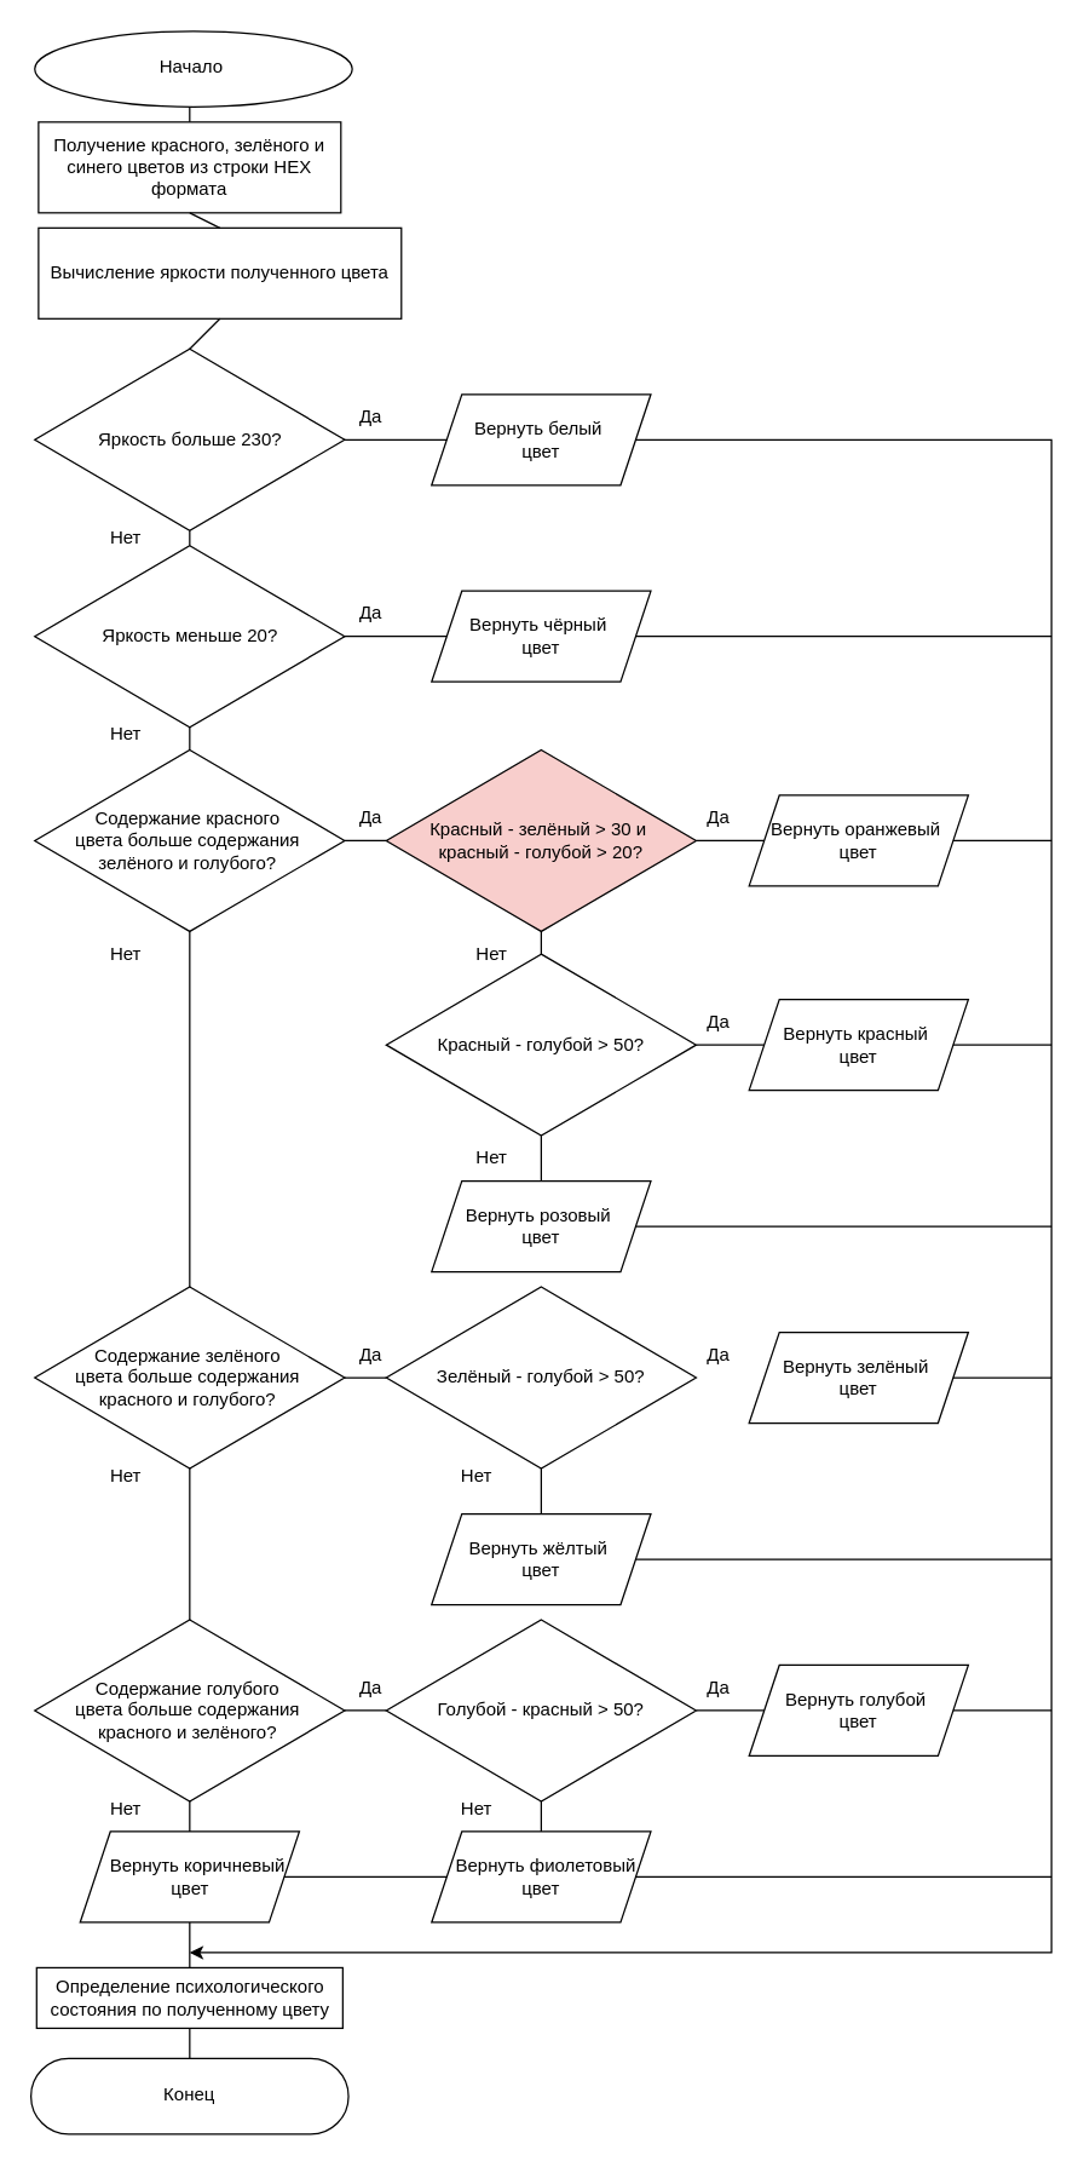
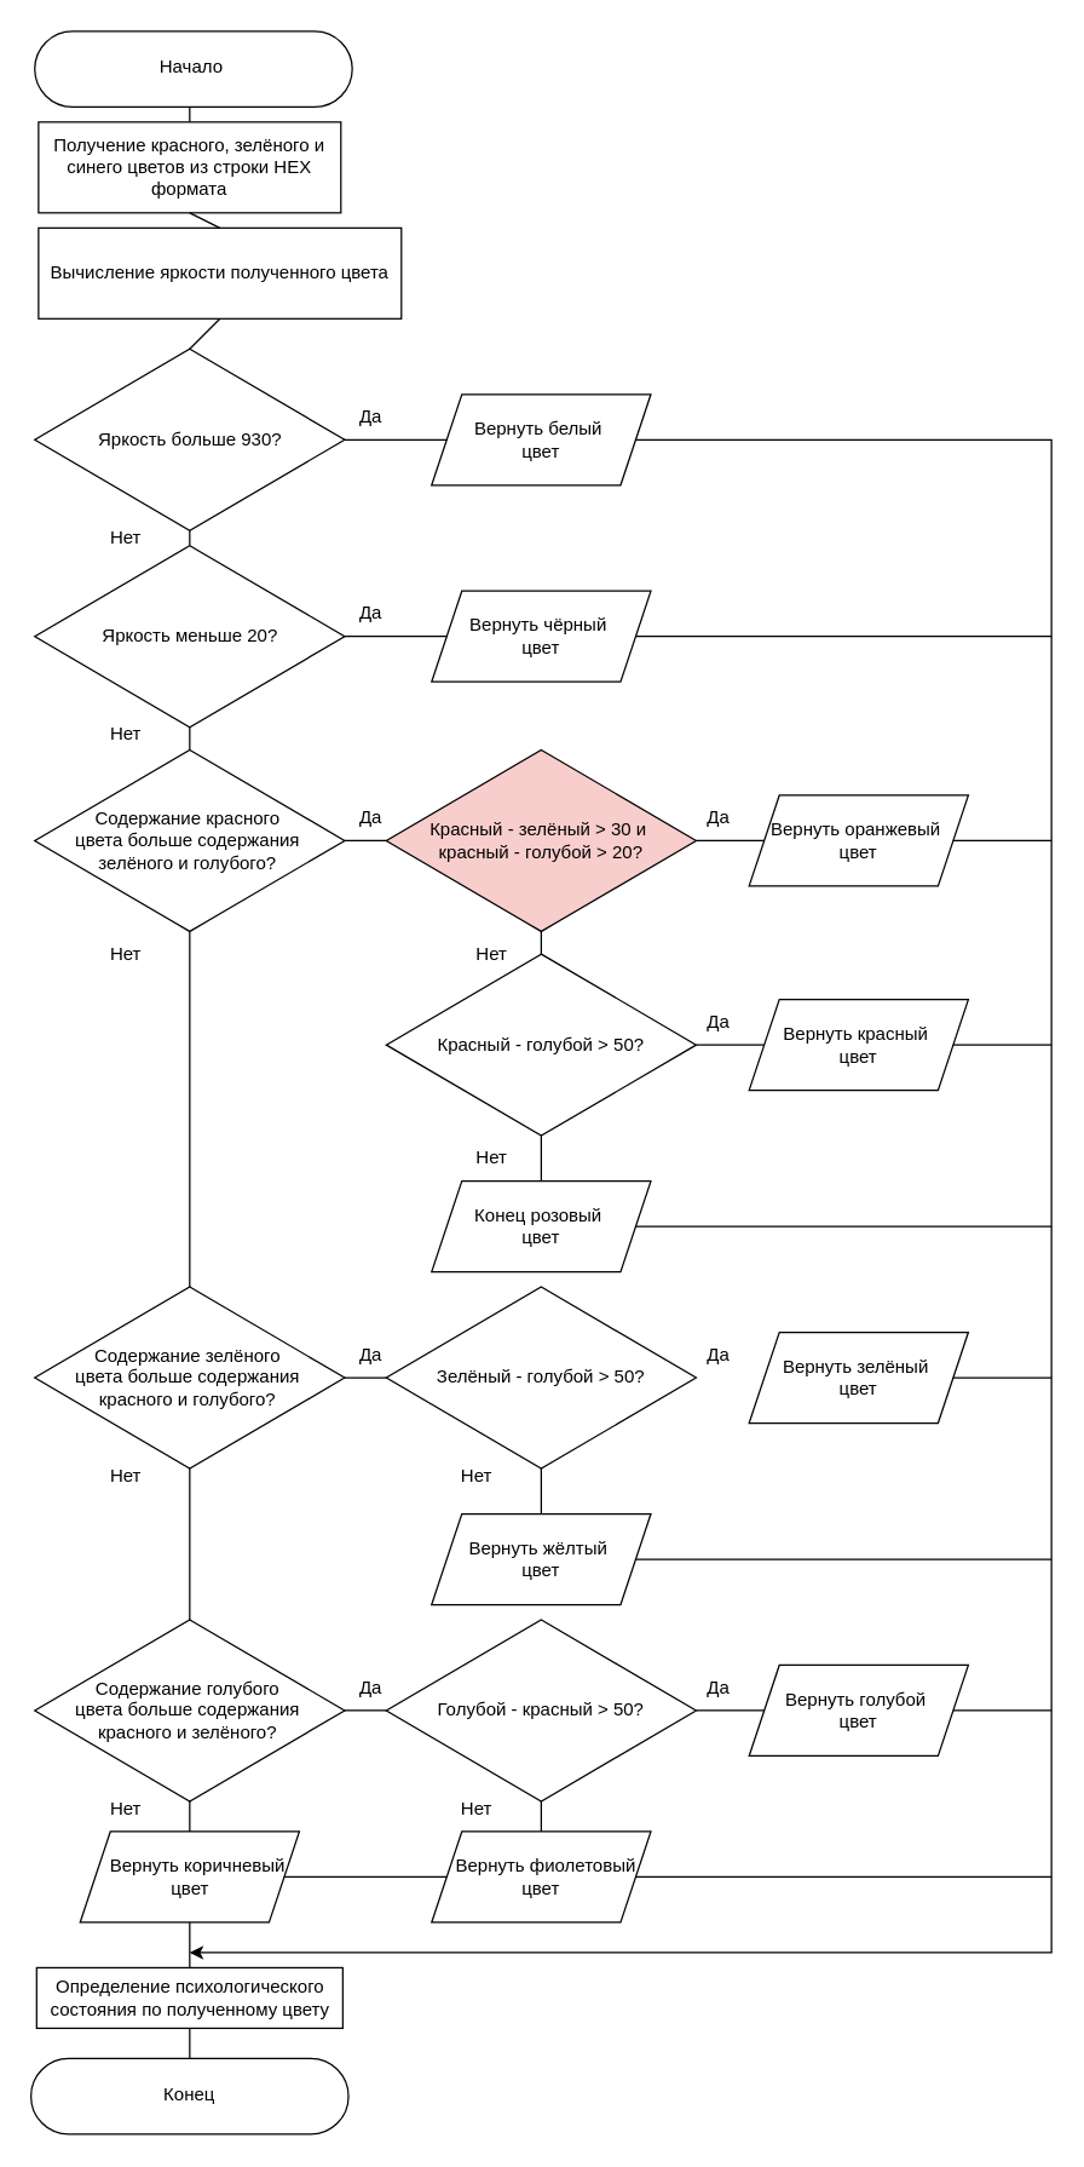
- <mxCell id="73" value="&lt;div style=&quot;&quot;&gt;&amp;nbsp; &amp;nbsp; &amp;nbsp; &amp;nbsp; Начало&lt;/div&gt;" style="ellipse;html=1;align=center;verticalAlign=top;absoluteArcSize=1;arcSize=50;dashed=0;spacingTop=10;spacingRight=30;whiteSpace=wrap;" parent="1" vertex="1"><mxGeometry x="22.5" y="20" width="210" height="50" as="geometry" /></mxCell>
+ <mxCell id="73" value="&lt;div style=&quot;&quot;&gt;&amp;nbsp; &amp;nbsp; &amp;nbsp; &amp;nbsp; Начало&lt;/div&gt;" style="html=1;align=center;verticalAlign=top;rounded=1;absoluteArcSize=1;arcSize=50;dashed=0;spacingTop=10;spacingRight=30;whiteSpace=wrap;" parent="1" vertex="1"><mxGeometry x="22.5" y="20" width="210" height="50" as="geometry" /></mxCell>
- <mxCell id="35" value="Яркость больше 230?" style="rhombus;whiteSpace=wrap;html=1;" parent="1" vertex="1"><mxGeometry x="22.5" y="230" width="205" height="120" as="geometry" /></mxCell>
+ <mxCell id="35" value="Яркость больше 930?" style="rhombus;whiteSpace=wrap;html=1;" parent="1" vertex="1"><mxGeometry x="22.5" y="230" width="205" height="120" as="geometry" /></mxCell>
- <mxCell id="11" value="Вернуть розовый&amp;nbsp;&lt;div&gt;цвет&lt;/div&gt;" style="shape=parallelogram;perimeter=parallelogramPerimeter;whiteSpace=wrap;html=1;fixedSize=1;" parent="1" vertex="1"><mxGeometry x="285" y="780" width="145" height="60" as="geometry" /></mxCell>
+ <mxCell id="11" value="Конец розовый&amp;nbsp;&lt;div&gt;цвет&lt;/div&gt;" style="shape=parallelogram;perimeter=parallelogramPerimeter;whiteSpace=wrap;html=1;fixedSize=1;" parent="1" vertex="1"><mxGeometry x="285" y="780" width="145" height="60" as="geometry" /></mxCell>
